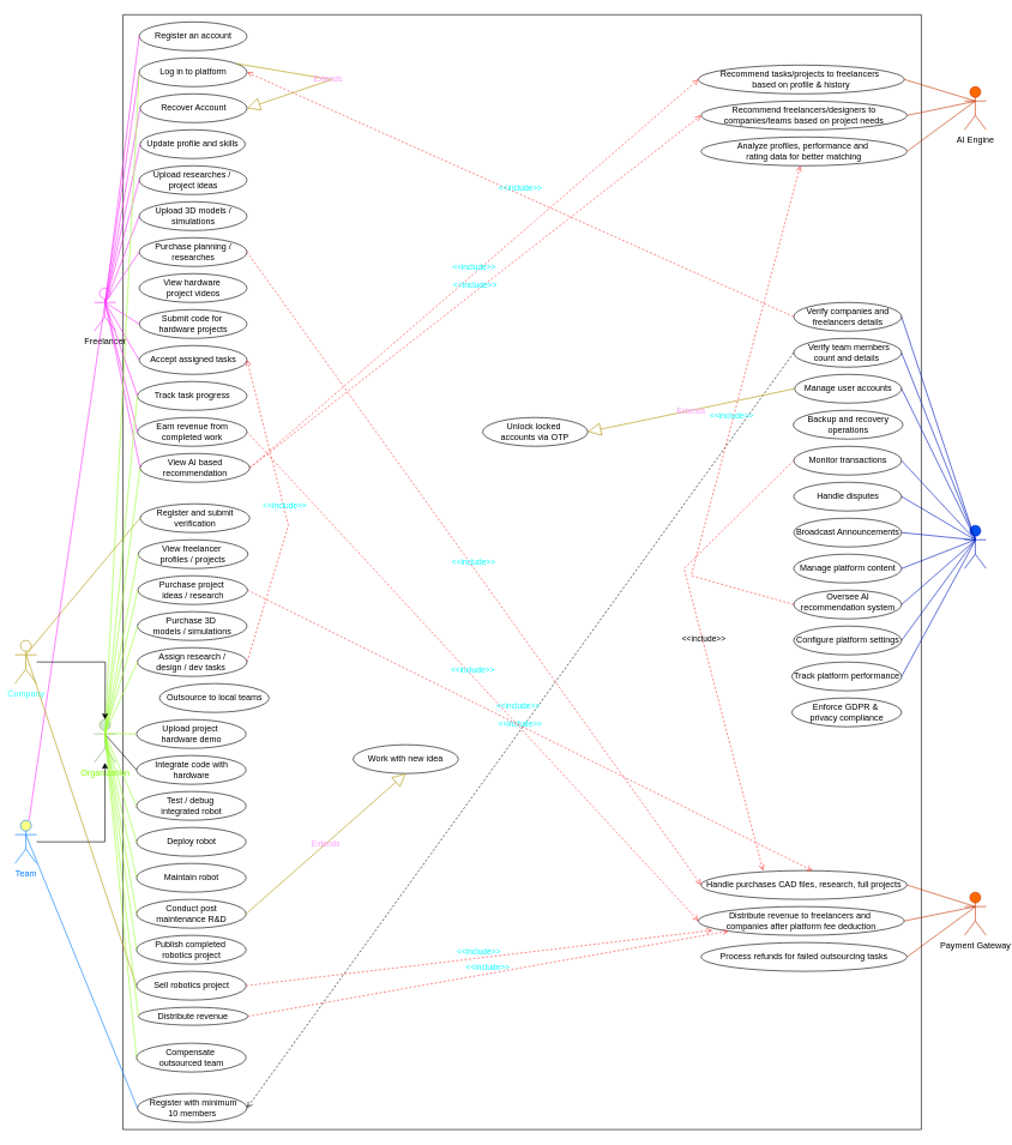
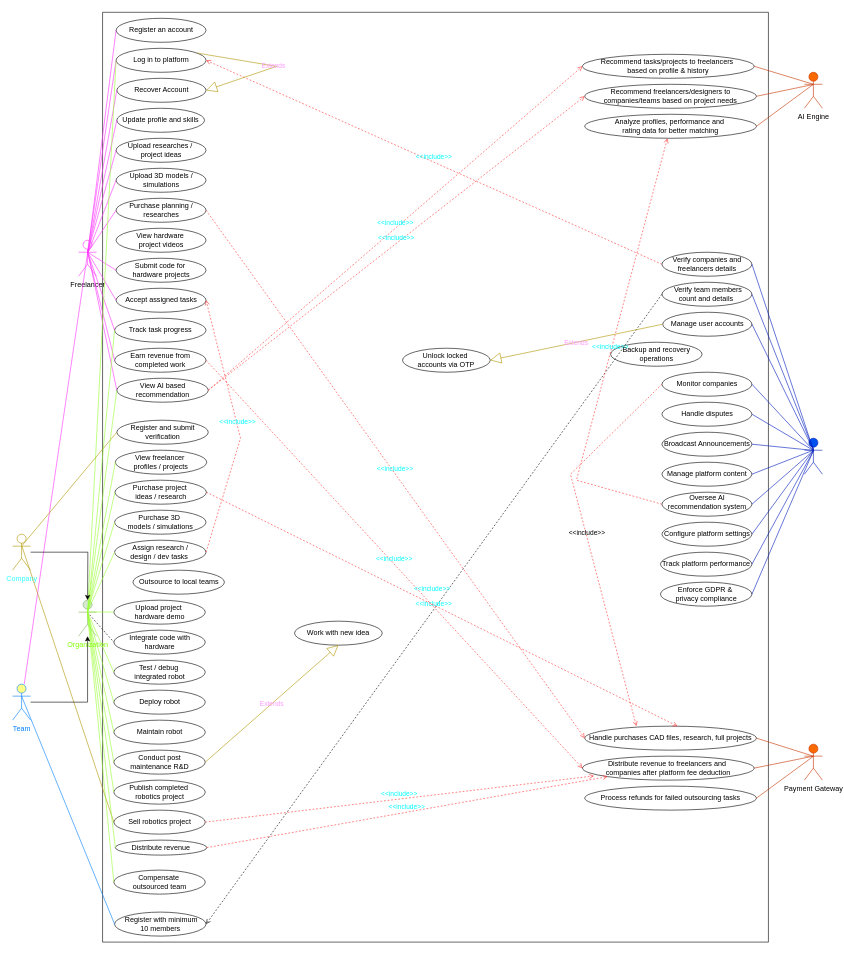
- <mxCell id="44" value="Backup and recovery operations" style="ellipse;whiteSpace=wrap;html=1;" parent="2" vertex="1"><mxGeometry x="931.88" y="550" width="152.5" height="40" as="geometry" /></mxCell>
+ <mxCell id="44" value="Backup and recovery operations" style="ellipse;whiteSpace=wrap;html=1;" parent="2" vertex="1"><mxGeometry x="846.88" y="550" width="152.5" height="40" as="geometry" /></mxCell>
- <mxCell id="36" value="Monitor transactions" style="ellipse;whiteSpace=wrap;html=1;" parent="2" vertex="1"><mxGeometry x="932.5" y="600" width="150" height="40" as="geometry" /></mxCell>
+ <mxCell id="36" value="Monitor companies" style="ellipse;whiteSpace=wrap;html=1;" parent="2" vertex="1"><mxGeometry x="932.5" y="600" width="150" height="40" as="geometry" /></mxCell>
+ <mxCell id="117" value="" style="endArrow=none;html=1;rounded=0;entryX=0.512;entryY=0.329;entryDx=0;entryDy=0;entryPerimeter=0;exitX=1;exitY=0.5;exitDx=0;exitDy=0;fillColor=#0050ef;strokeColor=#001DBC;" parent="1" source="45" target="106" edge="1"><mxGeometry relative="1" as="geometry"><mxPoint x="1260" y="820" as="sourcePoint" /><mxPoint x="1390" y="870" as="targetPoint" /></mxGeometry></mxCell>
- <mxCell id="94" value="" style="endArrow=none;html=1;rounded=0;exitX=0.48;exitY=0.33;exitDx=0;exitDy=0;exitPerimeter=0;entryX=0;entryY=0.5;entryDx=0;entryDy=0;" parent="1" source="82" target="26" edge="1"><mxGeometry relative="1" as="geometry"><mxPoint x="155" y="1029" as="sourcePoint" /><mxPoint x="218" y="1040" as="targetPoint" /></mxGeometry></mxCell>
+ <mxCell id="94" value="" style="endArrow=none;html=1;rounded=0;exitX=0.48;exitY=0.33;exitDx=0;exitDy=0;exitPerimeter=0;entryX=0;entryY=0.5;entryDx=0;entryDy=0;dashed=1;" parent="1" source="82" target="26" edge="1"><mxGeometry relative="1" as="geometry"><mxPoint x="155" y="1029" as="sourcePoint" /><mxPoint x="218" y="1040" as="targetPoint" /></mxGeometry></mxCell>
